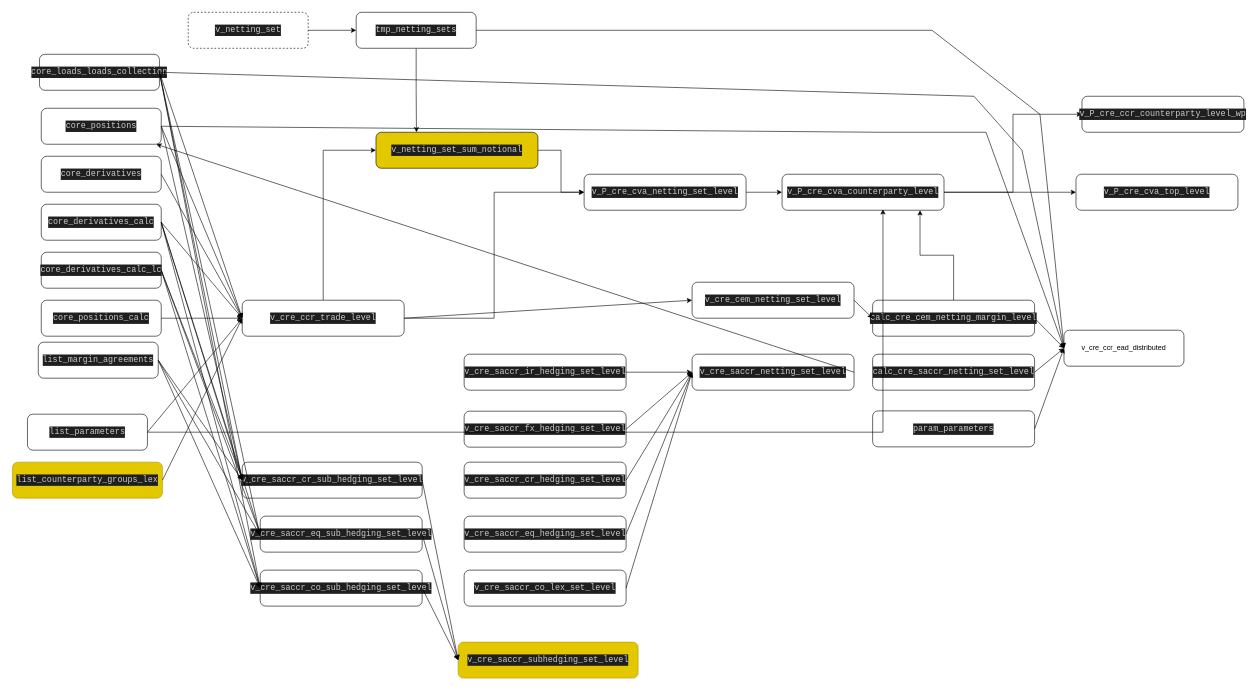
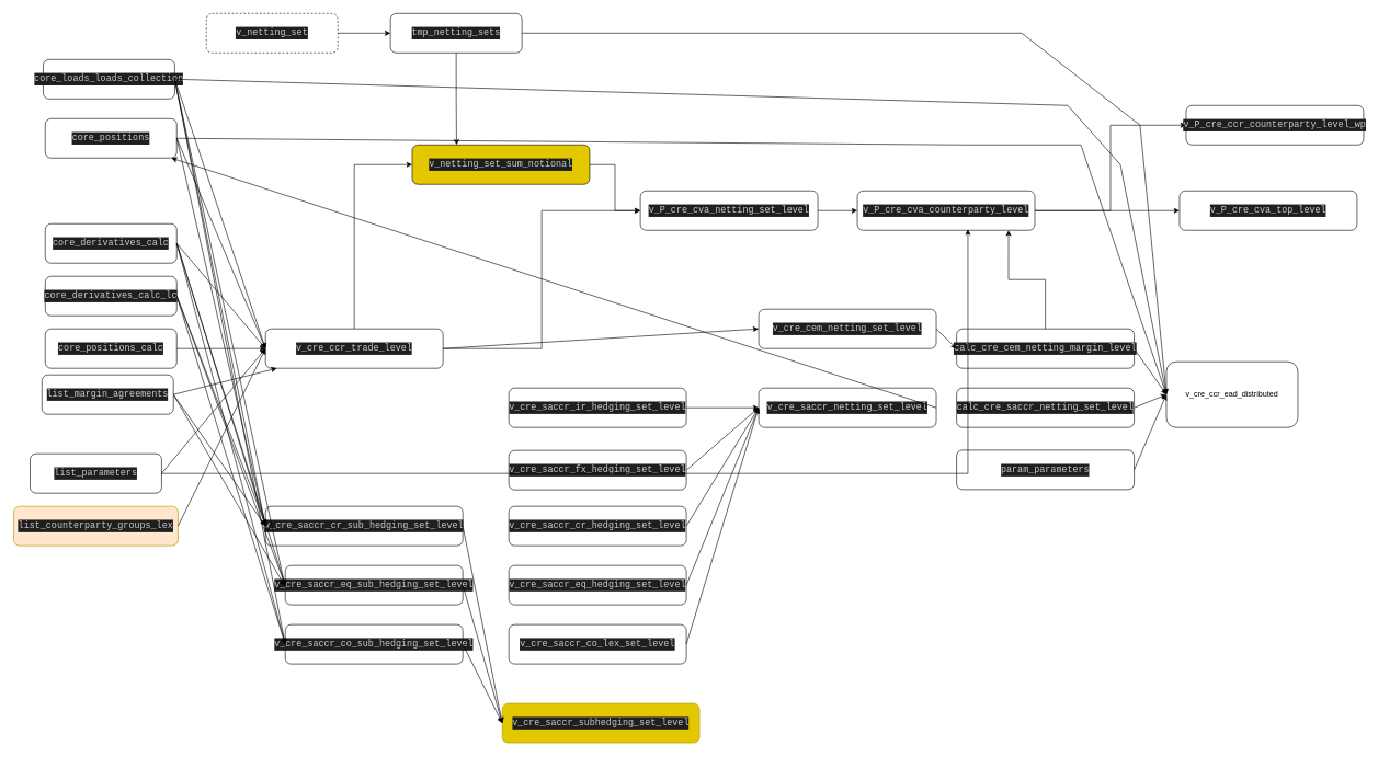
- <mxCell id="16" value="&lt;div style=&quot;color: rgb(204, 204, 204); background-color: rgb(31, 31, 31); font-family: Consolas, &amp;quot;Courier New&amp;quot;, monospace; font-size: 14px; line-height: 19px;&quot;&gt;core_derivatives&lt;/div&gt;" style="rounded=1;whiteSpace=wrap;html=1;" parent="1" vertex="1"><mxGeometry x="68" y="260" width="200" height="60" as="geometry" /></mxCell>
- <mxCell id="23" value="" style="endArrow=classic;html=1;rounded=0;exitX=1;exitY=0.5;exitDx=0;exitDy=0;entryX=0;entryY=0.5;entryDx=0;entryDy=0;" parent="1" source="16" target="14" edge="1"><mxGeometry width="50" height="50" relative="1" as="geometry"><mxPoint x="793" y="230" as="sourcePoint" /><mxPoint x="873" y="540" as="targetPoint" /></mxGeometry></mxCell>
- <mxCell id="2" value="v_cre_ccr_ead_distributed" style="rounded=1;whiteSpace=wrap;html=1;" parent="1" vertex="1"><mxGeometry x="1773" y="550" width="200" height="60" as="geometry" /></mxCell>
+ <mxCell id="2" value="v_cre_ccr_ead_distributed" style="rounded=1;whiteSpace=wrap;html=1;" parent="1" vertex="1"><mxGeometry x="1773" y="550" width="200" height="100" as="geometry" /></mxCell>
- <mxCell id="67" value="" style="endArrow=classic;html=1;rounded=0;entryX=0;entryY=0.5;entryDx=0;entryDy=0;exitX=1;exitY=0.5;exitDx=0;exitDy=0;" parent="1" source="63" target="48" edge="1"><mxGeometry width="50" height="50" relative="1" as="geometry"><mxPoint x="278" y="460" as="sourcePoint" /><mxPoint x="443" y="990" as="targetPoint" /></mxGeometry></mxCell>
+ <mxCell id="67" value="" style="endArrow=classic;html=1;rounded=0;exitX=1;exitY=0.5;exitDx=0;exitDy=0;" parent="1" source="63" target="14" edge="1"><mxGeometry width="50" height="50" relative="1" as="geometry"><mxPoint x="278" y="460" as="sourcePoint" /><mxPoint x="443" y="990" as="targetPoint" /></mxGeometry></mxCell>
- <mxCell id="20" value="&lt;div style=&quot;color: rgb(204, 204, 204); background-color: rgb(31, 31, 31); font-family: Consolas, &amp;quot;Courier New&amp;quot;, monospace; font-size: 14px; line-height: 19px;&quot;&gt;&lt;div style=&quot;line-height: 19px;&quot;&gt;list_counterparty_groups_lex&lt;/div&gt;&lt;/div&gt;" style="rounded=1;whiteSpace=wrap;html=1;fillColor=#e3c800;fontColor=#000000;strokeColor=#B09500;" parent="1" vertex="1"><mxGeometry x="20" y="770" width="250" height="60" as="geometry" /></mxCell>
+ <mxCell id="20" value="&lt;div style=&quot;color: rgb(204, 204, 204); background-color: rgb(31, 31, 31); font-family: Consolas, &amp;quot;Courier New&amp;quot;, monospace; font-size: 14px; line-height: 19px;&quot;&gt;&lt;div style=&quot;line-height: 19px;&quot;&gt;list_counterparty_groups_lex&lt;/div&gt;&lt;/div&gt;" style="rounded=1;whiteSpace=wrap;html=1;fillColor=#ffe6cc;fontColor=#000000;strokeColor=#B09500;" parent="1" vertex="1"><mxGeometry x="20" y="770" width="250" height="60" as="geometry" /></mxCell>
